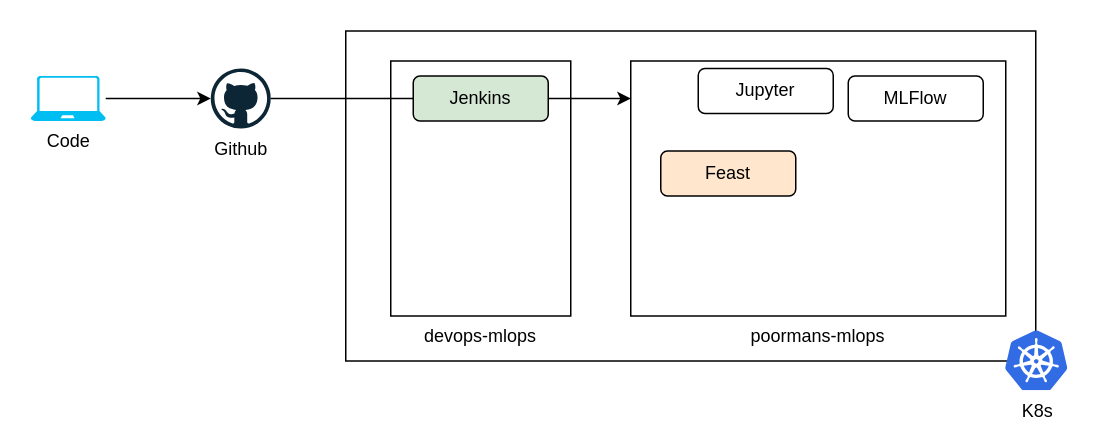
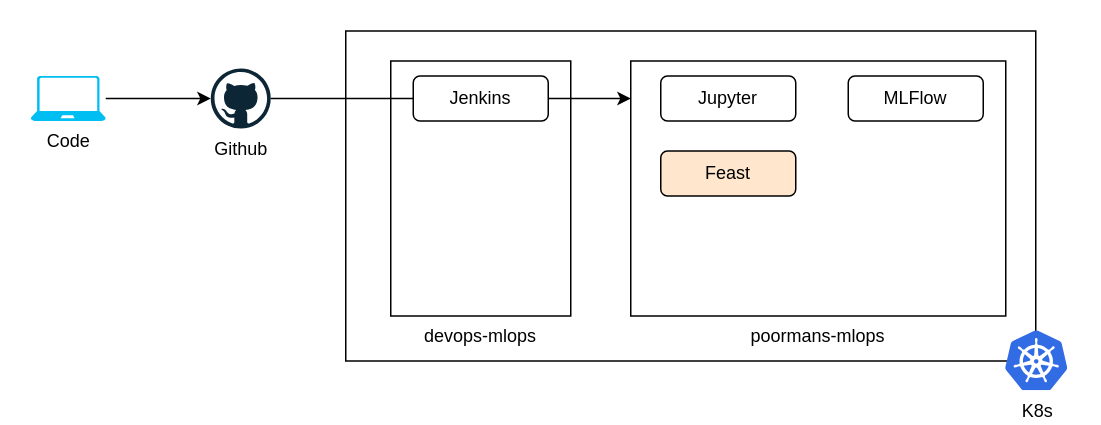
- <mxCell id="13" value="Jupyter" style="rounded=1;whiteSpace=wrap;html=1;" vertex="1" parent="1"><mxGeometry x="465" y="45" width="90" height="30" as="geometry" /></mxCell>
+ <mxCell id="13" value="Jupyter" style="rounded=1;whiteSpace=wrap;html=1;" vertex="1" parent="1"><mxGeometry x="440" y="50" width="90" height="30" as="geometry" /></mxCell>
- <mxCell id="10" value="Jenkins" style="rounded=1;whiteSpace=wrap;html=1;fillColor=#d5e8d4;" vertex="1" parent="1"><mxGeometry x="275" y="50" width="90" height="30" as="geometry" /></mxCell>
+ <mxCell id="10" value="Jenkins" style="rounded=1;whiteSpace=wrap;html=1;" vertex="1" parent="1"><mxGeometry x="275" y="50" width="90" height="30" as="geometry" /></mxCell>
